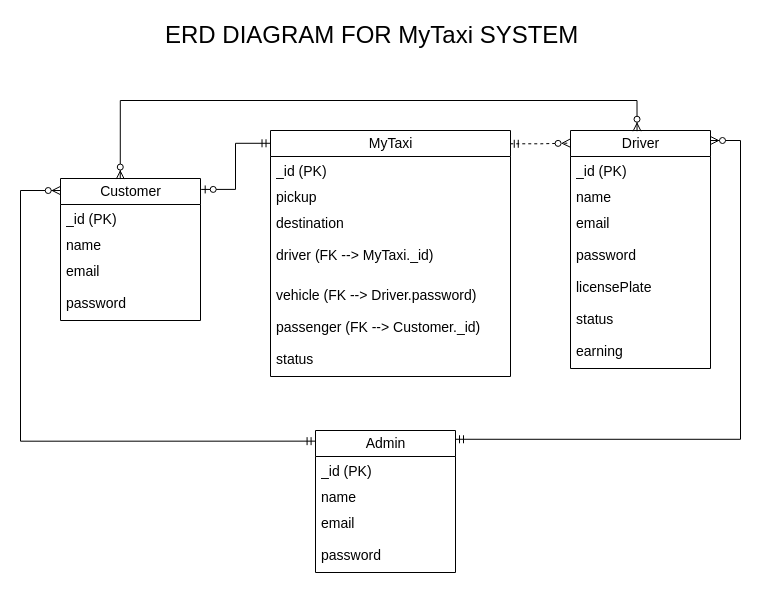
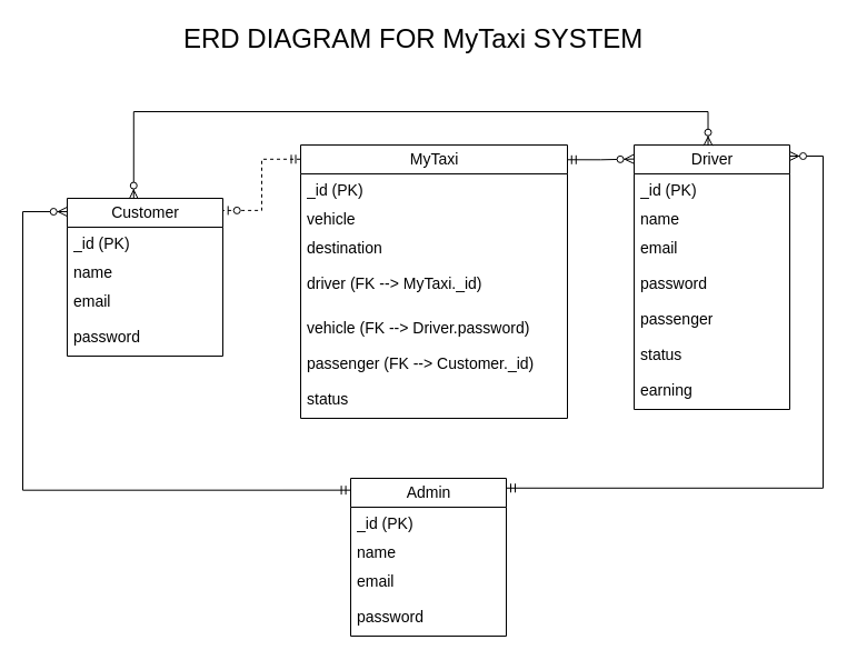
- <mxCell id="30" value="" style="edgeStyle=orthogonalEdgeStyle;fontSize=12;html=1;endArrow=ERzeroToMany;startArrow=ERmandOne;rounded=0;strokeColor=default;align=center;verticalAlign=middle;fontFamily=Helvetica;fontColor=default;fontStyle=0;labelBackgroundColor=default;horizontal=1;entryX=-0.003;entryY=0.053;entryDx=0;entryDy=0;entryPerimeter=0;exitX=0.999;exitY=0.054;exitDx=0;exitDy=0;exitPerimeter=0;dashed=1;" parent="1" source="7" target="15" edge="1"><mxGeometry width="100" height="100" relative="1" as="geometry"><mxPoint x="455" y="140" as="sourcePoint" /><mxPoint x="555" y="40" as="targetPoint" /></mxGeometry></mxCell>
+ <mxCell id="30" value="" style="edgeStyle=orthogonalEdgeStyle;fontSize=12;html=1;endArrow=ERzeroToMany;startArrow=ERmandOne;rounded=0;strokeColor=default;align=center;verticalAlign=middle;fontFamily=Helvetica;fontColor=default;fontStyle=0;labelBackgroundColor=default;horizontal=1;entryX=-0.003;entryY=0.053;entryDx=0;entryDy=0;entryPerimeter=0;exitX=0.999;exitY=0.054;exitDx=0;exitDy=0;exitPerimeter=0;" parent="1" source="7" target="15" edge="1"><mxGeometry width="100" height="100" relative="1" as="geometry"><mxPoint x="455" y="140" as="sourcePoint" /><mxPoint x="555" y="40" as="targetPoint" /></mxGeometry></mxCell>
- <mxCell id="29" value="" style="edgeStyle=orthogonalEdgeStyle;fontSize=12;html=1;endArrow=ERzeroToOne;startArrow=ERmandOne;rounded=0;strokeColor=default;align=center;verticalAlign=middle;fontFamily=Helvetica;fontColor=default;fontStyle=0;labelBackgroundColor=default;horizontal=1;exitX=-0.002;exitY=0.052;exitDx=0;exitDy=0;exitPerimeter=0;entryX=1.005;entryY=0.077;entryDx=0;entryDy=0;entryPerimeter=0;" parent="1" source="7" target="2" edge="1"><mxGeometry width="100" height="100" relative="1" as="geometry"><mxPoint x="310" y="270" as="sourcePoint" /><mxPoint x="410" y="170" as="targetPoint" /></mxGeometry></mxCell>
+ <mxCell id="29" value="" style="edgeStyle=orthogonalEdgeStyle;fontSize=12;html=1;endArrow=ERzeroToOne;startArrow=ERmandOne;rounded=0;strokeColor=default;align=center;verticalAlign=middle;fontFamily=Helvetica;fontColor=default;fontStyle=0;labelBackgroundColor=default;horizontal=1;exitX=-0.002;exitY=0.052;exitDx=0;exitDy=0;exitPerimeter=0;entryX=1.005;entryY=0.077;entryDx=0;entryDy=0;entryPerimeter=0;dashed=1;" parent="1" source="7" target="2" edge="1"><mxGeometry width="100" height="100" relative="1" as="geometry"><mxPoint x="310" y="270" as="sourcePoint" /><mxPoint x="410" y="170" as="targetPoint" /></mxGeometry></mxCell>
- <mxCell id="9" value="pickup" style="text;strokeColor=none;fillColor=none;align=left;verticalAlign=top;spacingLeft=4;spacingRight=4;overflow=hidden;rotatable=0;points=[[0,0.5],[1,0.5]];portConstraint=eastwest;whiteSpace=wrap;html=1;fontFamily=Helvetica;fontSize=14;fontColor=default;fontStyle=0;horizontal=1;" parent="7" vertex="1"><mxGeometry y="52" width="240" height="26" as="geometry" /></mxCell>
+ <mxCell id="9" value="vehicle" style="text;strokeColor=none;fillColor=none;align=left;verticalAlign=top;spacingLeft=4;spacingRight=4;overflow=hidden;rotatable=0;points=[[0,0.5],[1,0.5]];portConstraint=eastwest;whiteSpace=wrap;html=1;fontFamily=Helvetica;fontSize=14;fontColor=default;fontStyle=0;horizontal=1;" parent="7" vertex="1"><mxGeometry y="52" width="240" height="26" as="geometry" /></mxCell>
- <mxCell id="20" value="licensePlate" style="text;strokeColor=none;fillColor=none;align=left;verticalAlign=top;spacingLeft=4;spacingRight=4;overflow=hidden;rotatable=0;points=[[0,0.5],[1,0.5]];portConstraint=eastwest;whiteSpace=wrap;html=1;fontFamily=Helvetica;fontSize=14;fontColor=default;fontStyle=0;horizontal=1;" parent="15" vertex="1"><mxGeometry y="142" width="140" height="32" as="geometry" /></mxCell>
+ <mxCell id="20" value="passenger" style="text;strokeColor=none;fillColor=none;align=left;verticalAlign=top;spacingLeft=4;spacingRight=4;overflow=hidden;rotatable=0;points=[[0,0.5],[1,0.5]];portConstraint=eastwest;whiteSpace=wrap;html=1;fontFamily=Helvetica;fontSize=14;fontColor=default;fontStyle=0;horizontal=1;" parent="15" vertex="1"><mxGeometry y="142" width="140" height="32" as="geometry" /></mxCell>
